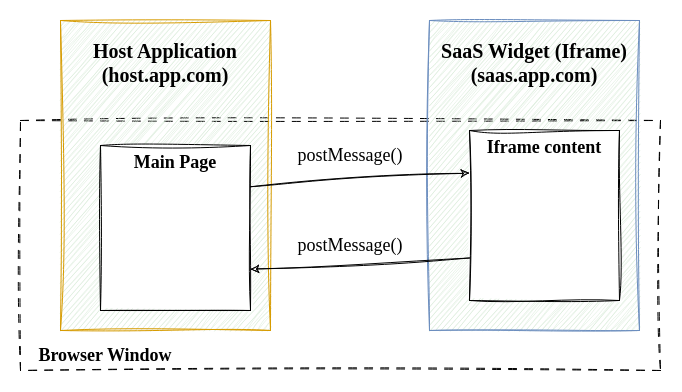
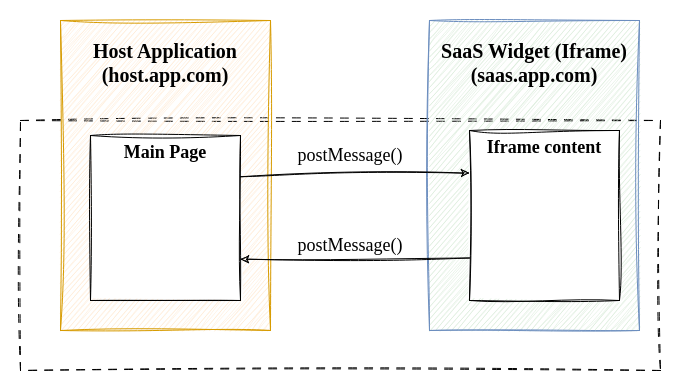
- <mxCell id="3" value="&lt;p&gt;&lt;font style=&quot;font-size: 20px;&quot;&gt;&lt;b&gt;Host Application&lt;br&gt;(host.app.com)&lt;/b&gt;&lt;/font&gt;&lt;/p&gt;" style="rounded=0;whiteSpace=wrap;html=1;sketch=1;hachureGap=4;jiggle=2;curveFitting=1;fontFamily=Architects Daughter;fontSource=https%3A%2F%2Ffonts.googleapis.com%2Fcss%3Ffamily%3DArchitects%2BDaughter;verticalAlign=top;labelBackgroundColor=none;fillColor=#d5e8d4;strokeColor=#d79b00;" vertex="1" parent="1"><mxGeometry x="60" y="20" width="210" height="310" as="geometry" /></mxCell>
+ <mxCell id="3" value="&lt;p&gt;&lt;font style=&quot;font-size: 20px;&quot;&gt;&lt;b&gt;Host Application&lt;br&gt;(host.app.com)&lt;/b&gt;&lt;/font&gt;&lt;/p&gt;" style="rounded=0;whiteSpace=wrap;html=1;sketch=1;hachureGap=4;jiggle=2;curveFitting=1;fontFamily=Architects Daughter;fontSource=https%3A%2F%2Ffonts.googleapis.com%2Fcss%3Ffamily%3DArchitects%2BDaughter;verticalAlign=top;labelBackgroundColor=none;fillColor=#ffe6cc;strokeColor=#d79b00;" vertex="1" parent="1"><mxGeometry x="60" y="20" width="210" height="310" as="geometry" /></mxCell>
- <mxCell id="4" value="&lt;b&gt;&lt;font style=&quot;font-size: 18px;&quot;&gt;Main Page&lt;/font&gt;&lt;/b&gt;" style="rounded=0;whiteSpace=wrap;html=1;sketch=1;hachureGap=4;jiggle=2;curveFitting=1;fontFamily=Architects Daughter;fontSource=https%3A%2F%2Ffonts.googleapis.com%2Fcss%3Ffamily%3DArchitects%2BDaughter;verticalAlign=top;" vertex="1" parent="1"><mxGeometry x="100" y="145" width="150" height="165" as="geometry" /></mxCell>
+ <mxCell id="4" value="&lt;b&gt;&lt;font style=&quot;font-size: 18px;&quot;&gt;Main Page&lt;/font&gt;&lt;/b&gt;" style="rounded=0;whiteSpace=wrap;html=1;sketch=1;hachureGap=4;jiggle=2;curveFitting=1;fontFamily=Architects Daughter;fontSource=https%3A%2F%2Ffonts.googleapis.com%2Fcss%3Ffamily%3DArchitects%2BDaughter;verticalAlign=top;" vertex="1" parent="1"><mxGeometry x="90" y="135" width="150" height="165" as="geometry" /></mxCell>
- <mxCell id="11" value="&lt;font style=&quot;font-size: 18px;&quot;&gt;Browser Window&lt;/font&gt;" style="text;html=1;align=center;verticalAlign=middle;whiteSpace=wrap;rounded=0;fontFamily=Architects Daughter;fontSource=https%3A%2F%2Ffonts.googleapis.com%2Fcss%3Ffamily%3DArchitects%2BDaughter;fontStyle=1" vertex="1" parent="1"><mxGeometry x="20" y="340" width="170" height="30" as="geometry" /></mxCell>
